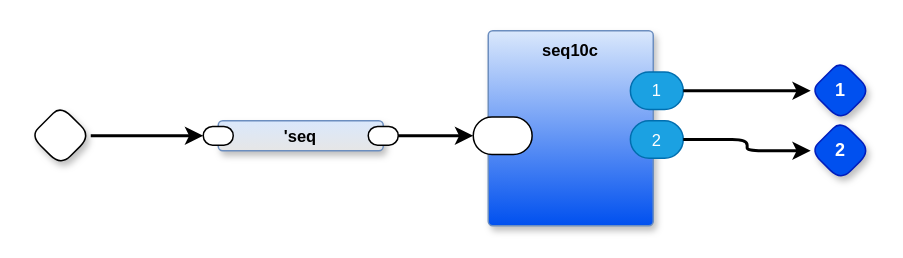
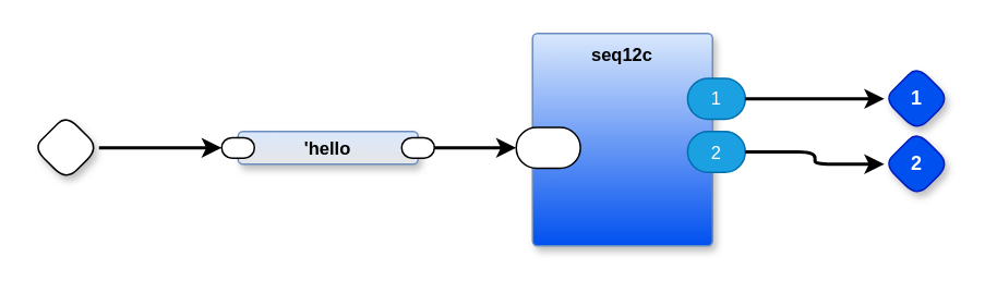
- <mxCell id="3" value="seq10c" style="rounded=1;sketch=0;container=1;recursiveResize=0;verticalAlign=top;arcSize=6;fontStyle=1;autosize=0;points=[];absoluteArcSize=1;shadow=1;strokeColor=#6c8ebf;fillColor=#DAE8FC;fontFamily=Helvetica;fontSize=11;labelBackgroundColor=none;gradientColor=#0050EF;" parent="1" vertex="1"><mxGeometry x="325" y="20" width="110" height="130" as="geometry"><mxRectangle x="-98" y="-1230" width="99" height="26" as="alternateBounds" /></mxGeometry></mxCell>
+ <mxCell id="3" value="seq12c" style="rounded=1;sketch=0;container=1;recursiveResize=0;verticalAlign=top;arcSize=6;fontStyle=1;autosize=0;points=[];absoluteArcSize=1;shadow=1;strokeColor=#6c8ebf;fillColor=#DAE8FC;fontFamily=Helvetica;fontSize=11;labelBackgroundColor=none;gradientColor=#0050EF;" parent="1" vertex="1"><mxGeometry x="325" y="20" width="110" height="130" as="geometry"><mxRectangle x="-98" y="-1230" width="99" height="26" as="alternateBounds" /></mxGeometry></mxCell>
- <mxCell id="11" value="'seq" style="rounded=1;container=1;recursiveResize=0;verticalAlign=middle;arcSize=6;fontStyle=1;autosize=0;points=[];absoluteArcSize=1;shadow=1;strokeColor=#6c8ebf;fillColor=#dae8fc;fontFamily=Helvetica;fontSize=11;gradientColor=#E6E6E6;fontColor=default;" parent="1" vertex="1"><mxGeometry x="145" y="80" width="110" height="20" as="geometry"><mxRectangle x="-98" y="-1230" width="99" height="26" as="alternateBounds" /></mxGeometry></mxCell>
+ <mxCell id="11" value="'hello" style="rounded=1;container=1;recursiveResize=0;verticalAlign=middle;arcSize=6;fontStyle=1;autosize=0;points=[];absoluteArcSize=1;shadow=1;strokeColor=#6c8ebf;fillColor=#dae8fc;fontFamily=Helvetica;fontSize=11;gradientColor=#E6E6E6;fontColor=default;" parent="1" vertex="1"><mxGeometry x="145" y="80" width="110" height="20" as="geometry"><mxRectangle x="-98" y="-1230" width="99" height="26" as="alternateBounds" /></mxGeometry></mxCell>
